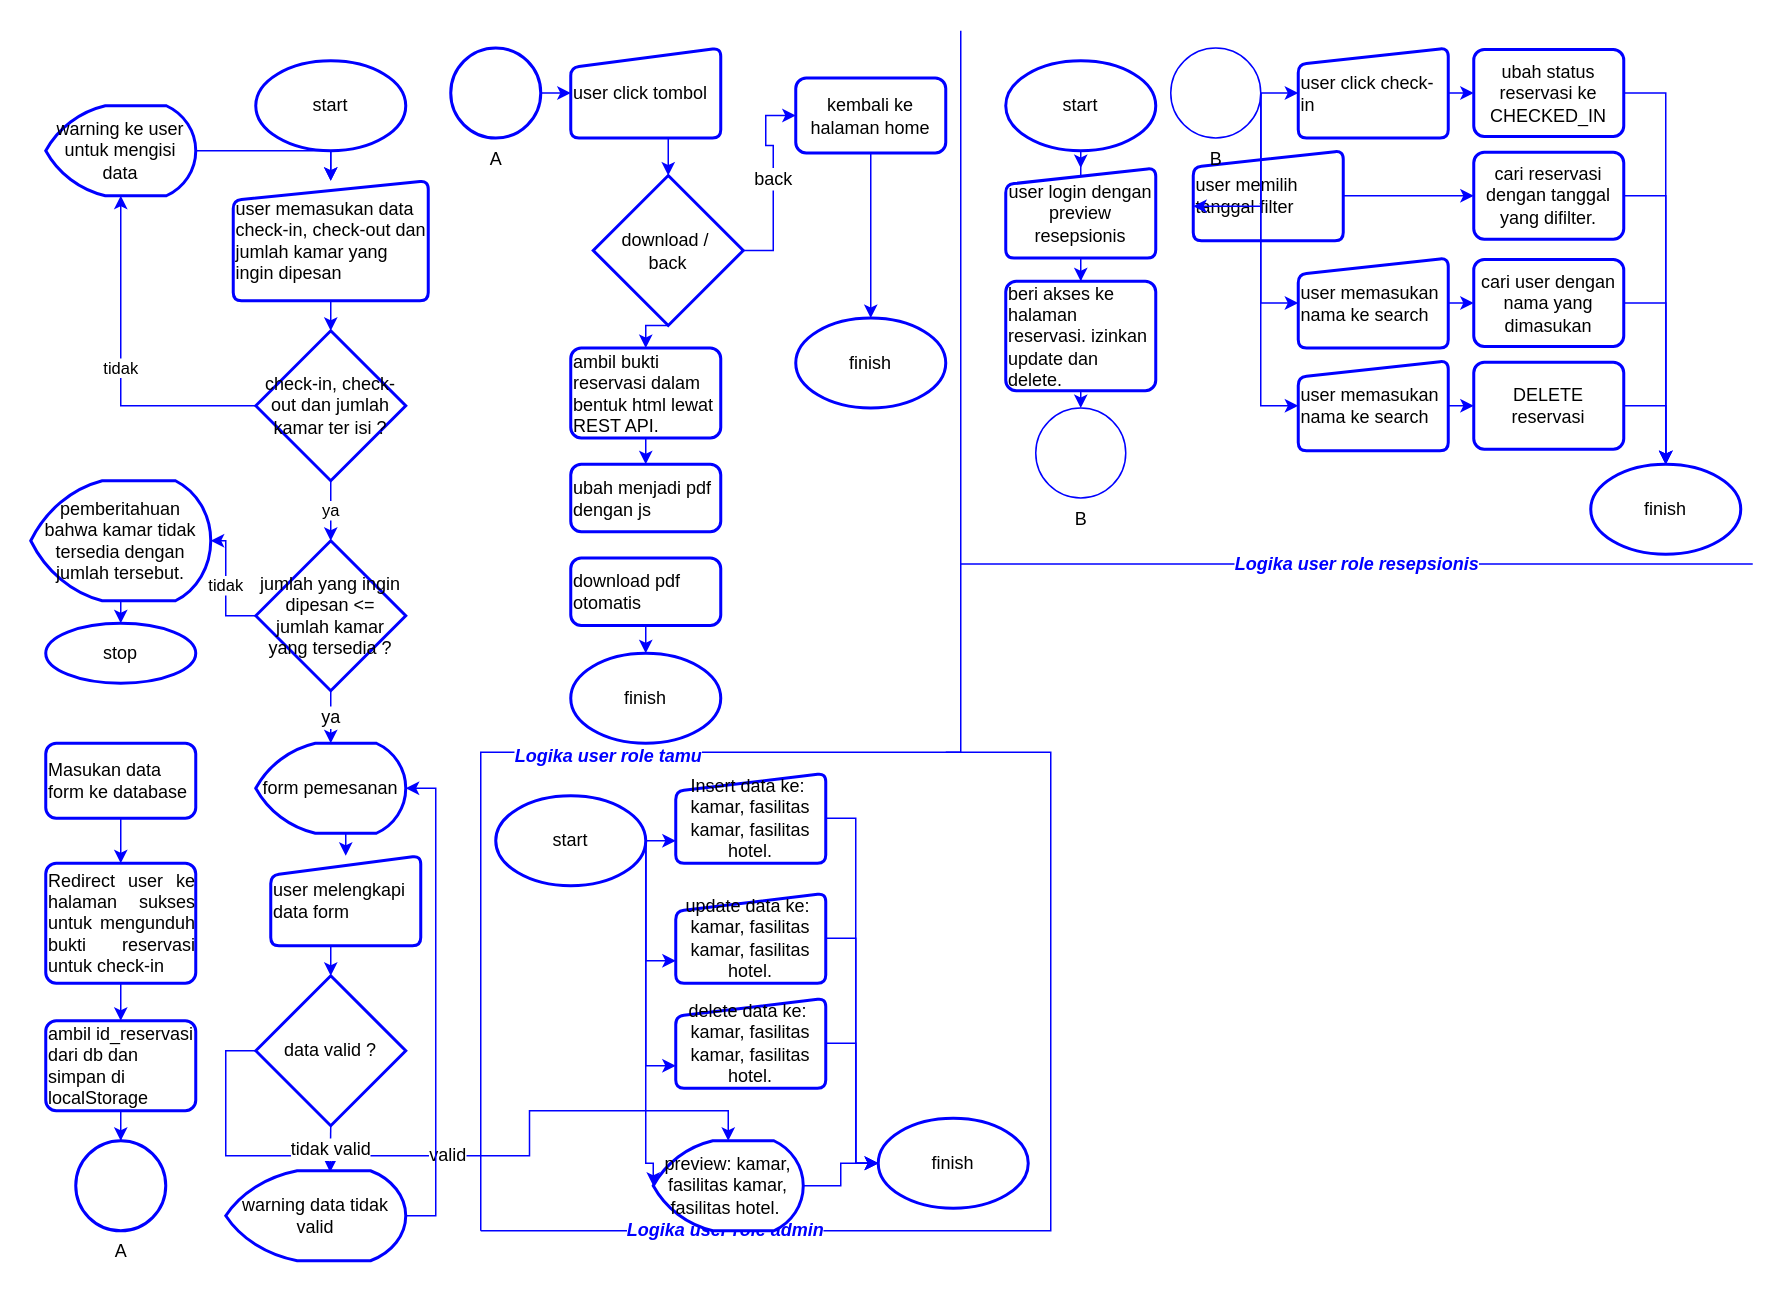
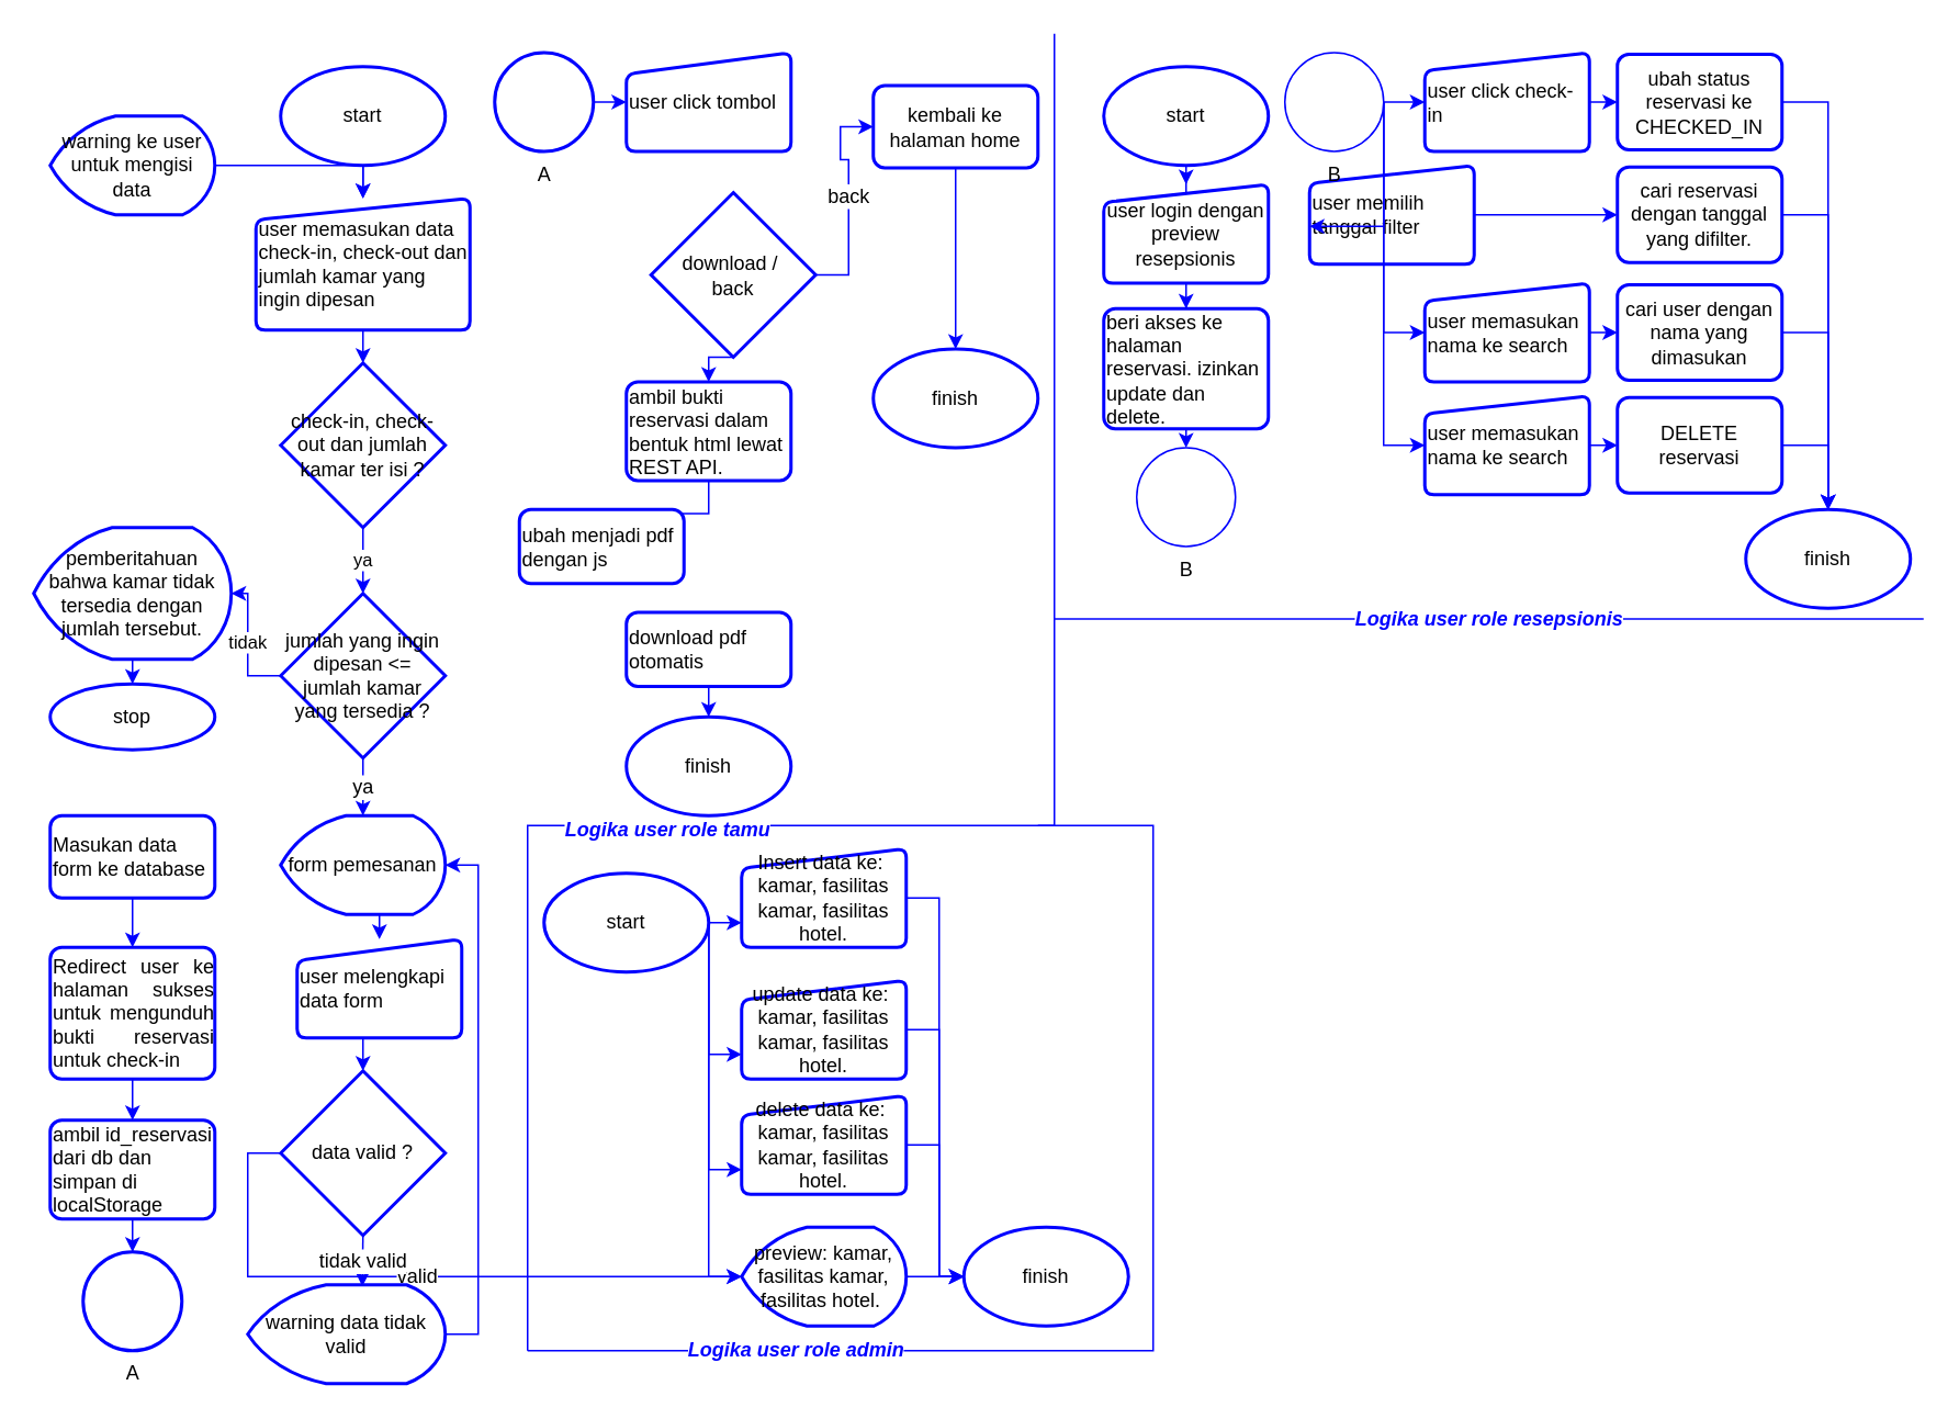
- <mxCell id="34" style="edgeStyle=orthogonalEdgeStyle;rounded=0;orthogonalLoop=1;jettySize=auto;html=1;exitX=0.5;exitY=1;exitDx=0;exitDy=0;entryX=0.5;entryY=0;entryDx=0;entryDy=0;entryPerimeter=0;fontFamily=Helvetica;fontSize=12;fontColor=default;strokeColor=#0000FF;" parent="1" source="35" target="38" edge="1"><mxGeometry relative="1" as="geometry" /></mxCell>
- <mxCell id="2" value="tidak" style="edgeStyle=orthogonalEdgeStyle;rounded=0;orthogonalLoop=1;jettySize=auto;html=1;exitX=0;exitY=0.5;exitDx=0;exitDy=0;exitPerimeter=0;entryX=0.5;entryY=1;entryDx=0;entryDy=0;strokeColor=#0000FF;entryPerimeter=0;" parent="1" source="4" target="21" edge="1"><mxGeometry relative="1" as="geometry"><mxPoint x="140" y="270" as="targetPoint" /></mxGeometry></mxCell>
- <mxCell id="46" value="ubah menjadi pdf dengan js" style="rounded=1;whiteSpace=wrap;html=1;absoluteArcSize=1;arcSize=14;strokeWidth=2;fontFamily=Helvetica;fontSize=12;fontColor=default;fillColor=default;align=left;strokeColor=#0000FF;" parent="1" vertex="1"><mxGeometry x="380" y="309" width="100" height="45" as="geometry" /></mxCell>
+ <mxCell id="46" value="ubah menjadi pdf dengan js" style="rounded=1;whiteSpace=wrap;html=1;absoluteArcSize=1;arcSize=14;strokeWidth=2;fontFamily=Helvetica;fontSize=12;fontColor=default;fillColor=default;align=left;strokeColor=#0000FF;" parent="1" vertex="1"><mxGeometry x="315" y="309" width="100" height="45" as="geometry" /></mxCell>
- <mxCell id="96" value="preview: kamar, fasilitas kamar, fasilitas hotel.&amp;nbsp;" style="strokeWidth=2;html=1;shape=mxgraph.flowchart.display;whiteSpace=wrap;strokeColor=#0000FF;" parent="1" vertex="1"><mxGeometry x="435" y="760" width="100" height="60" as="geometry" /></mxCell>
+ <mxCell id="96" value="preview: kamar, fasilitas kamar, fasilitas hotel.&amp;nbsp;" style="strokeWidth=2;html=1;shape=mxgraph.flowchart.display;whiteSpace=wrap;strokeColor=#0000FF;" parent="1" vertex="1"><mxGeometry x="450" y="745" width="100" height="60" as="geometry" /></mxCell>
